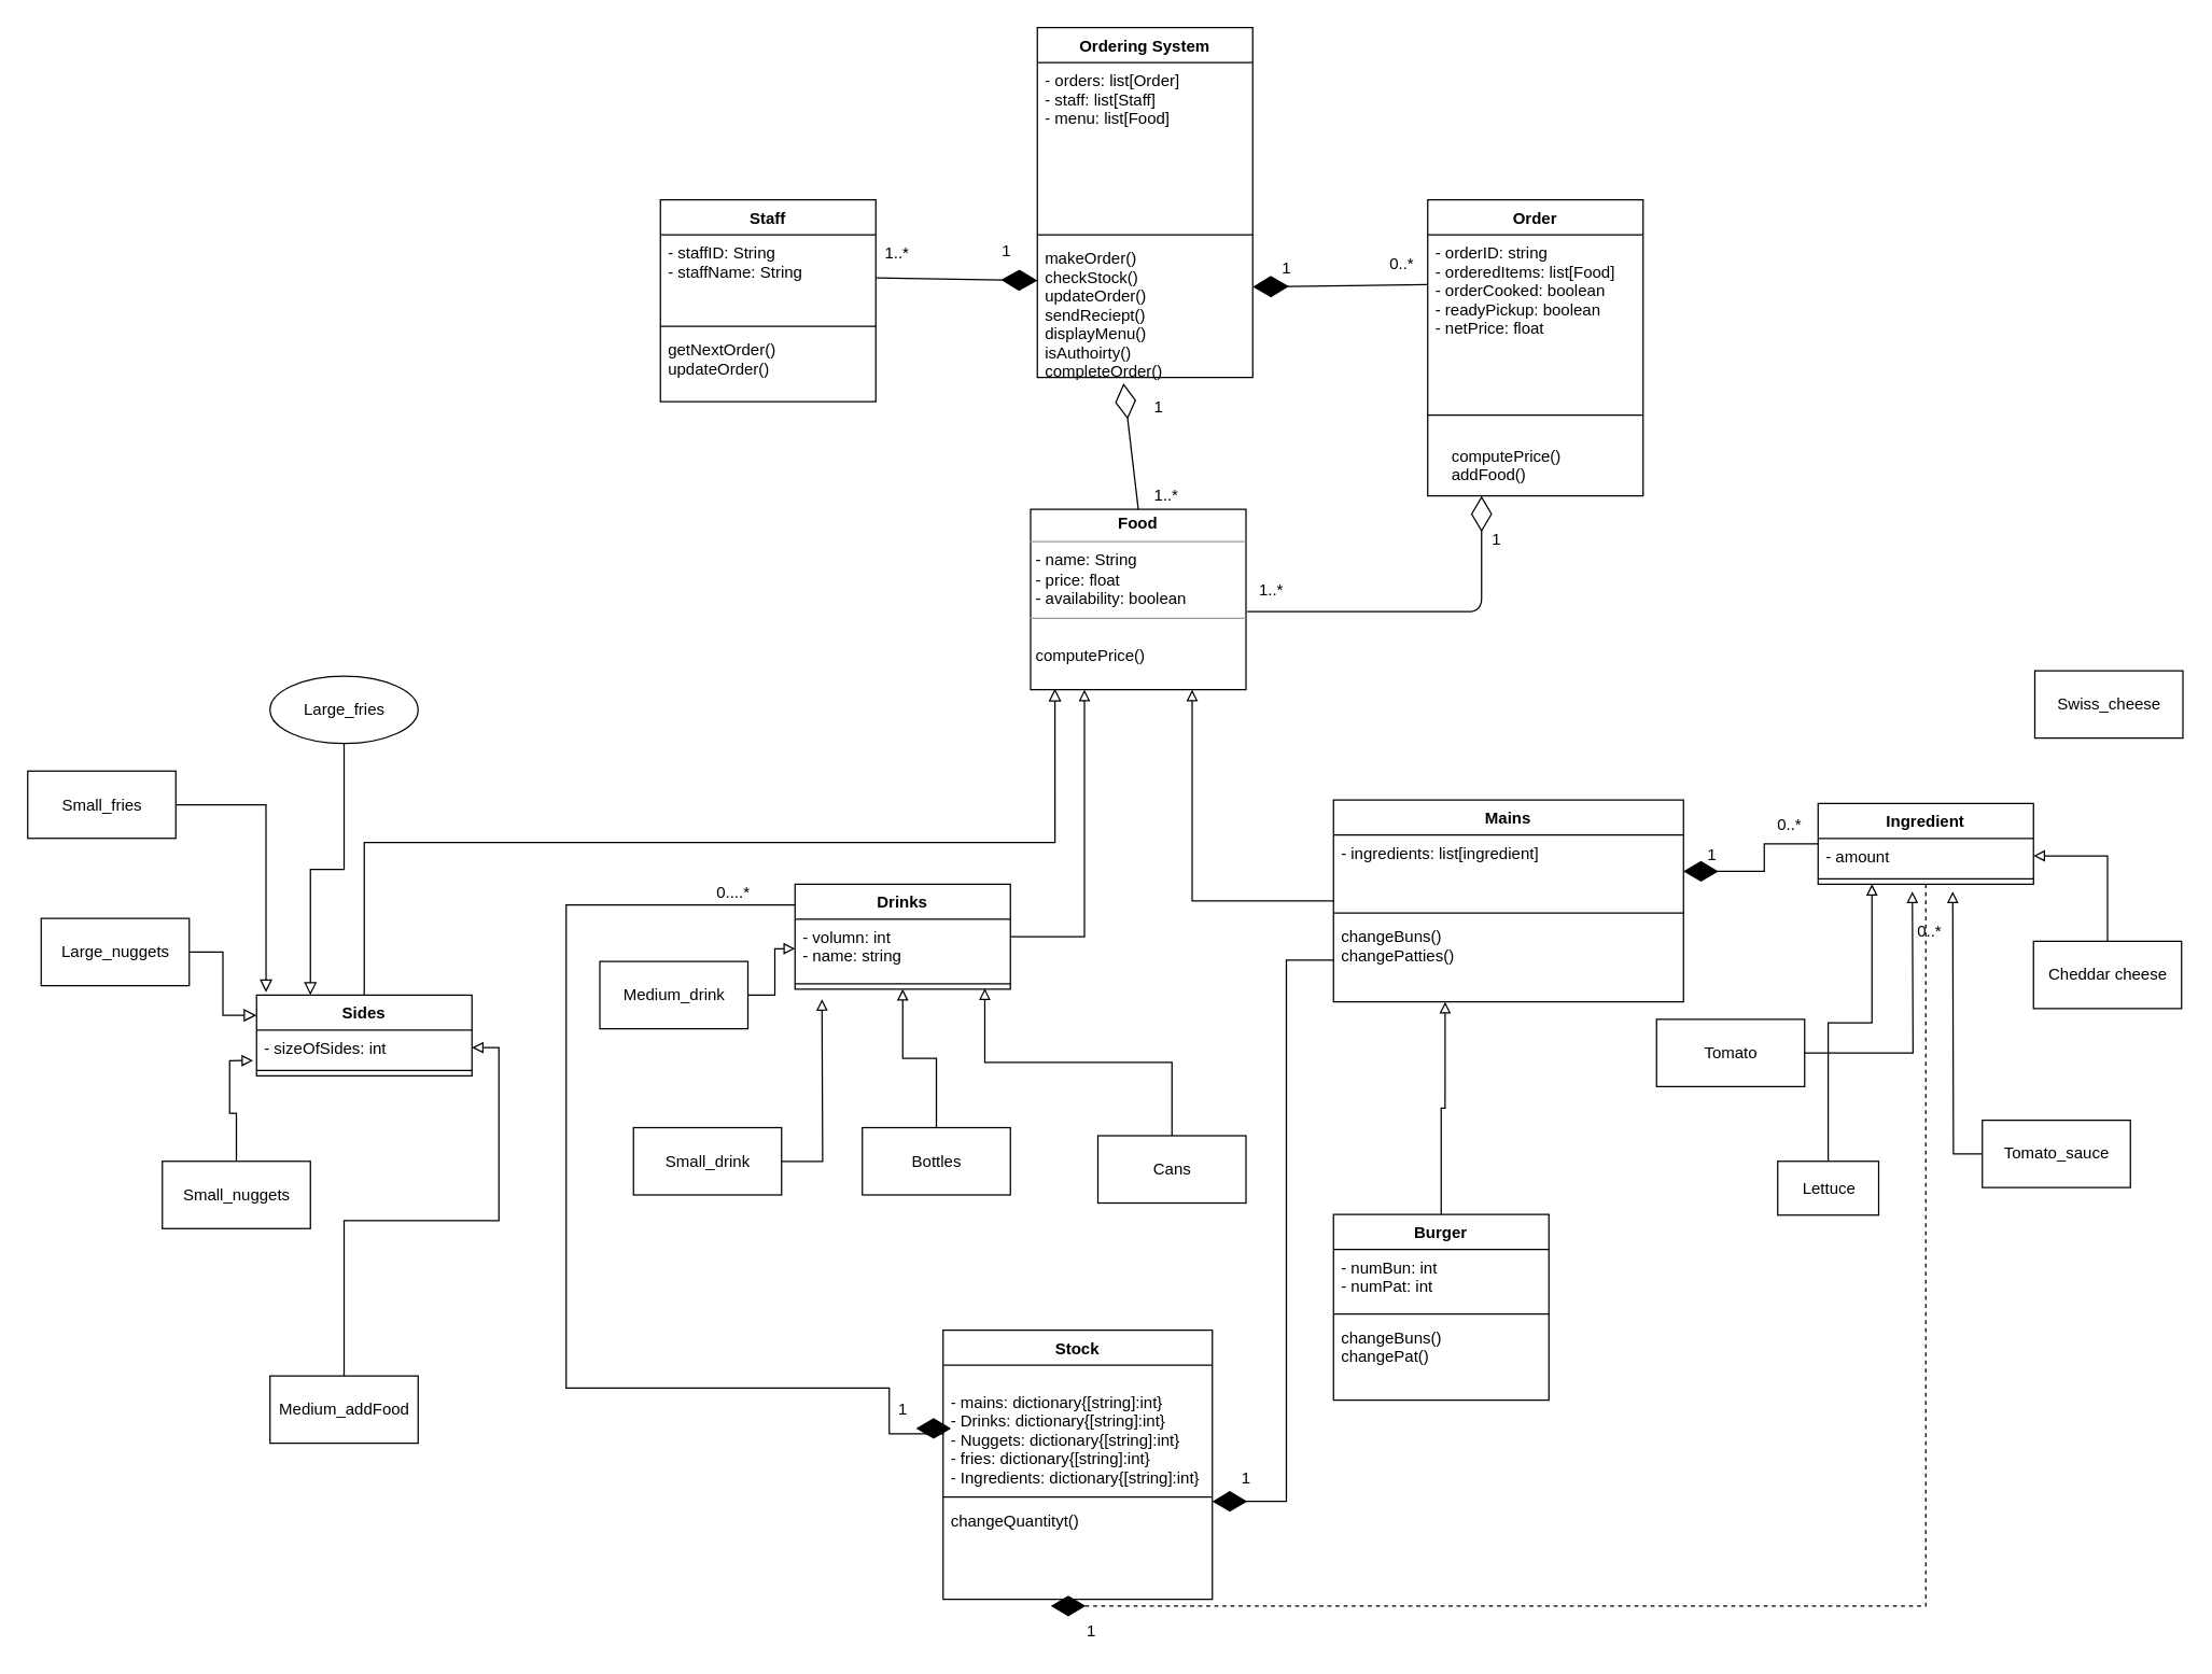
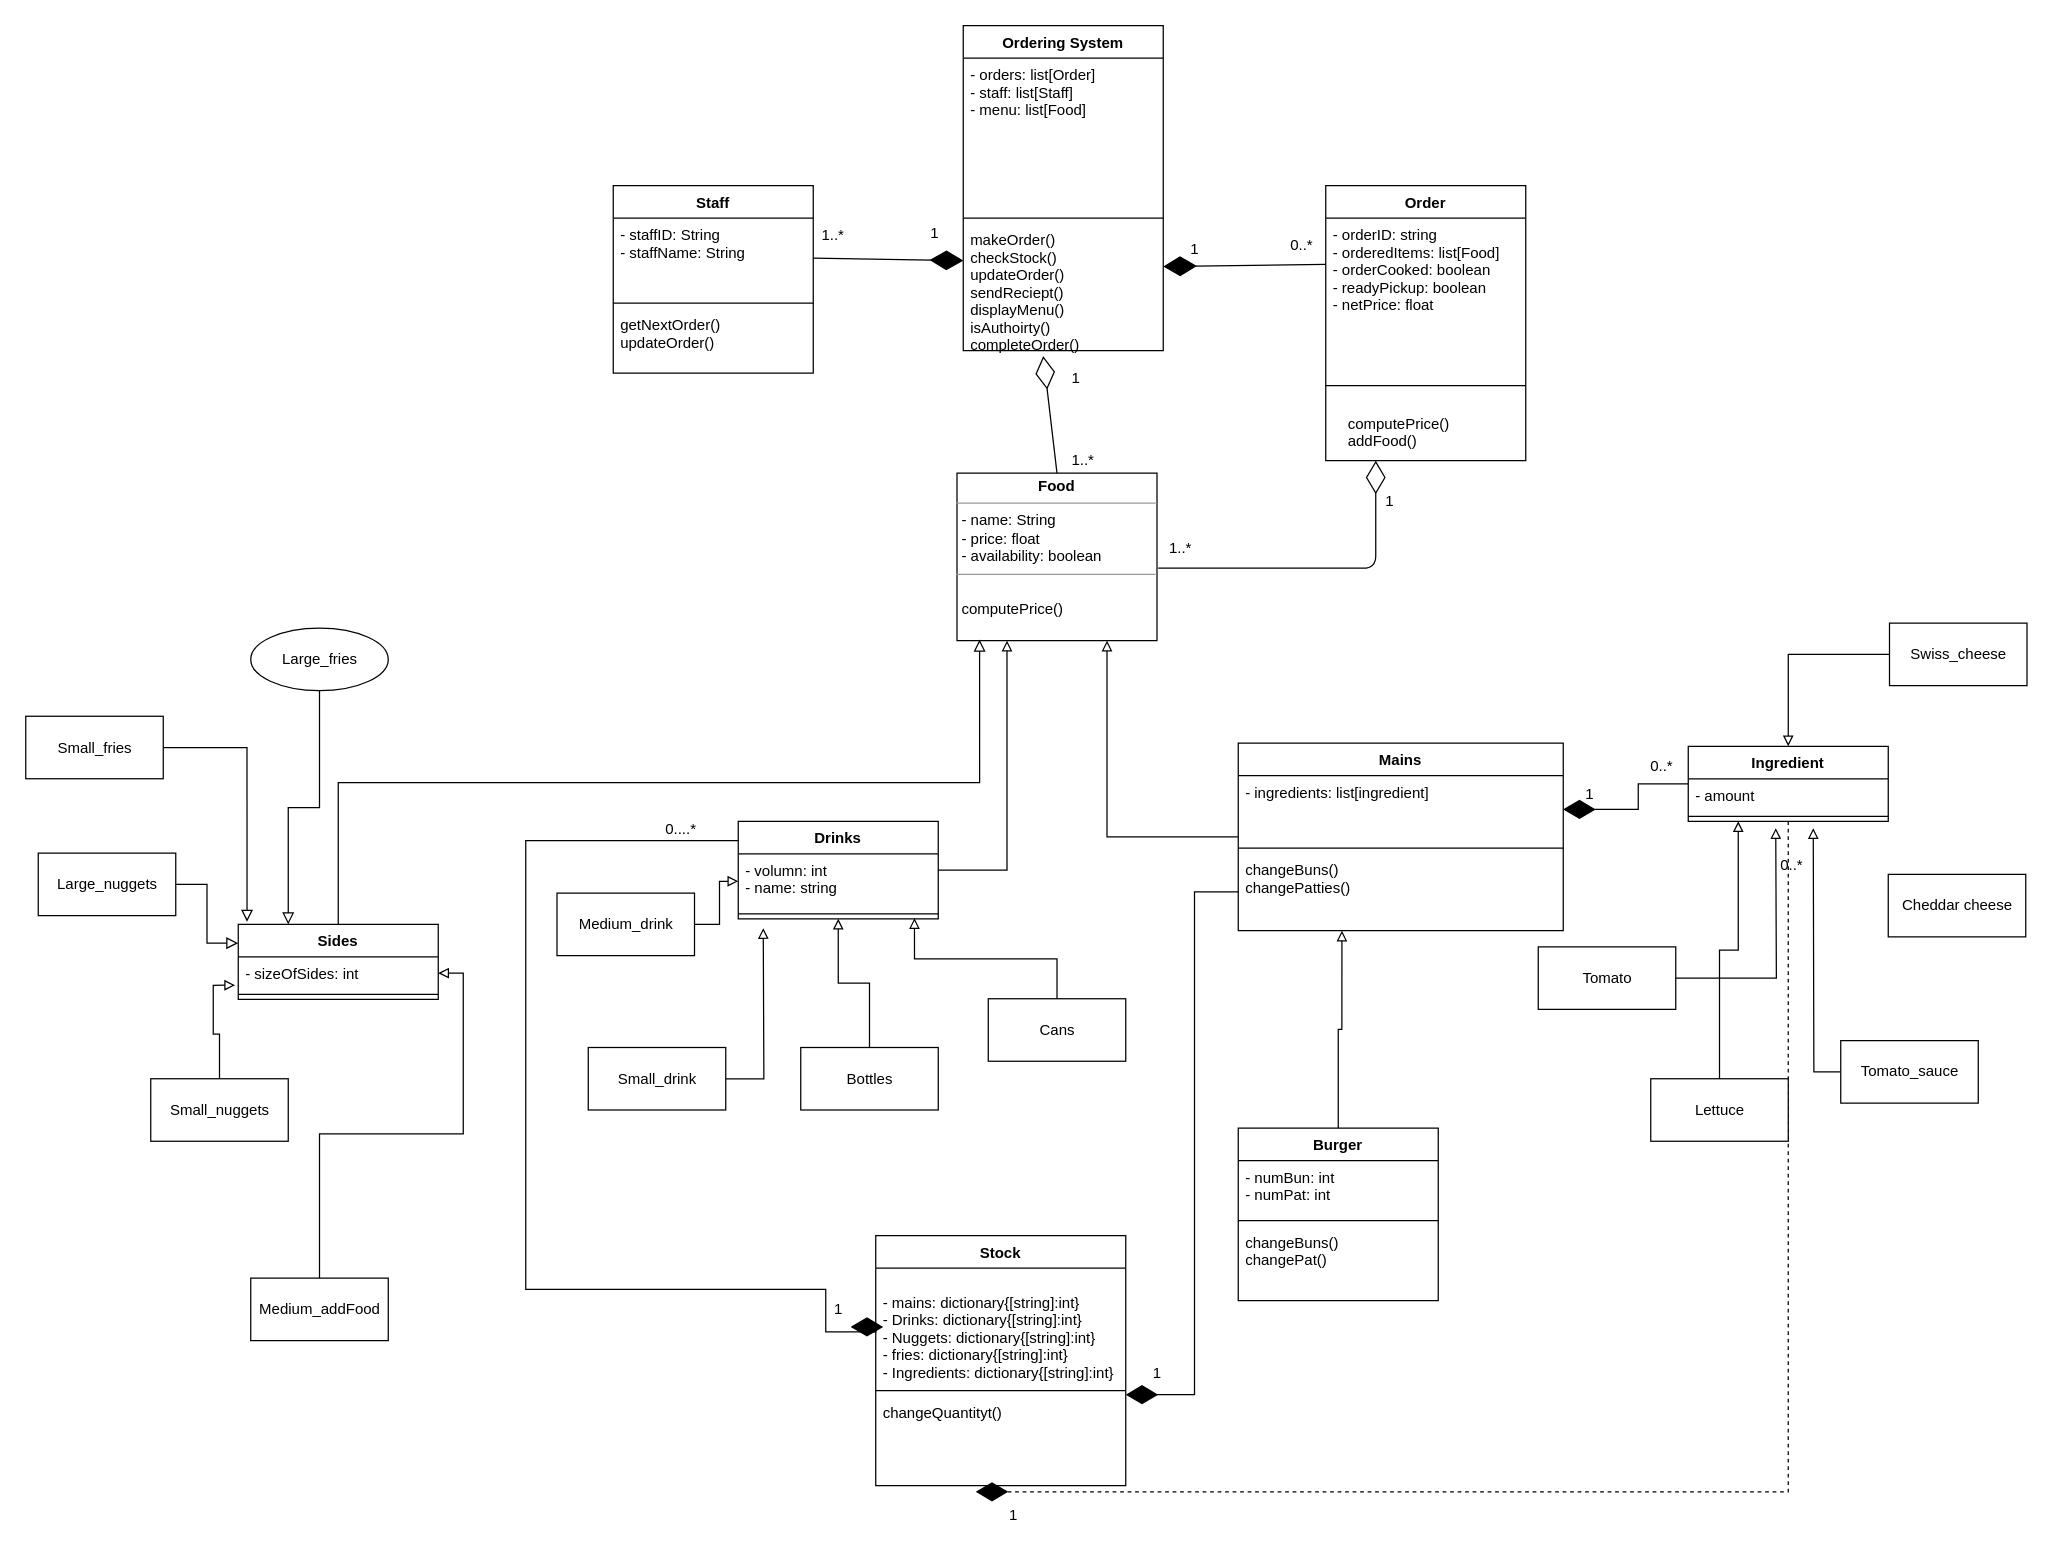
+ <mxCell id="63" style="edgeStyle=orthogonalEdgeStyle;rounded=0;orthogonalLoop=1;jettySize=auto;html=1;entryX=0.5;entryY=0;entryDx=0;entryDy=0;endArrow=block;endFill=0;" edge="1" parent="1" source="64" target="52"><mxGeometry relative="1" as="geometry" /></mxCell>
- <mxCell id="61" style="edgeStyle=orthogonalEdgeStyle;rounded=0;orthogonalLoop=1;jettySize=auto;html=1;entryX=1;entryY=0.5;entryDx=0;entryDy=0;endArrow=block;endFill=0;" edge="1" parent="1" source="62" target="53"><mxGeometry relative="1" as="geometry" /></mxCell>
- <mxCell id="15" value="Cans" style="html=1;" vertex="1" parent="1"><mxGeometry x="815" y="843.5" width="110" height="50" as="geometry" /></mxCell>
+ <mxCell id="15" value="Cans" style="html=1;" vertex="1" parent="1"><mxGeometry x="790" y="798.5" width="110" height="50" as="geometry" /></mxCell>
- <mxCell id="58" value="Lettuce" style="html=1;" vertex="1" parent="1"><mxGeometry x="1320" y="862.5" width="75" height="40" as="geometry" /></mxCell>
+ <mxCell id="58" value="Lettuce" style="html=1;" vertex="1" parent="1"><mxGeometry x="1320" y="862.5" width="110" height="50" as="geometry" /></mxCell>
